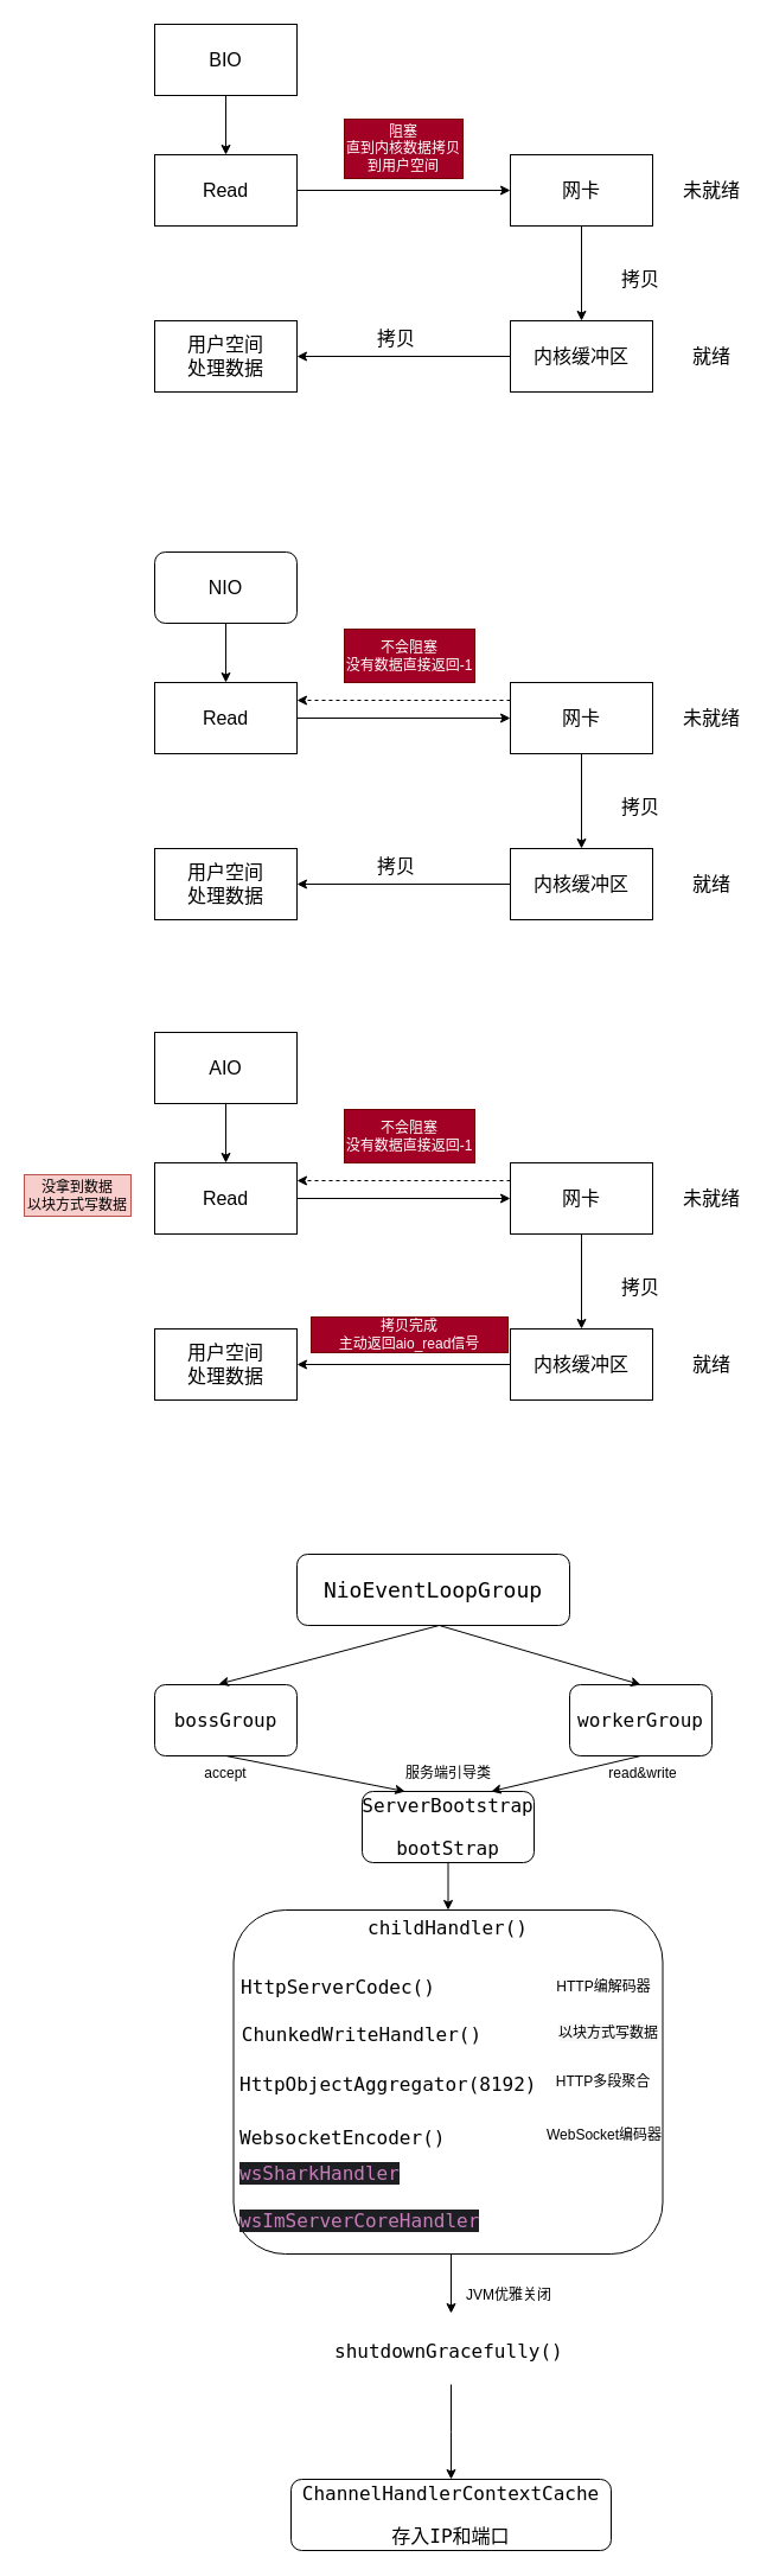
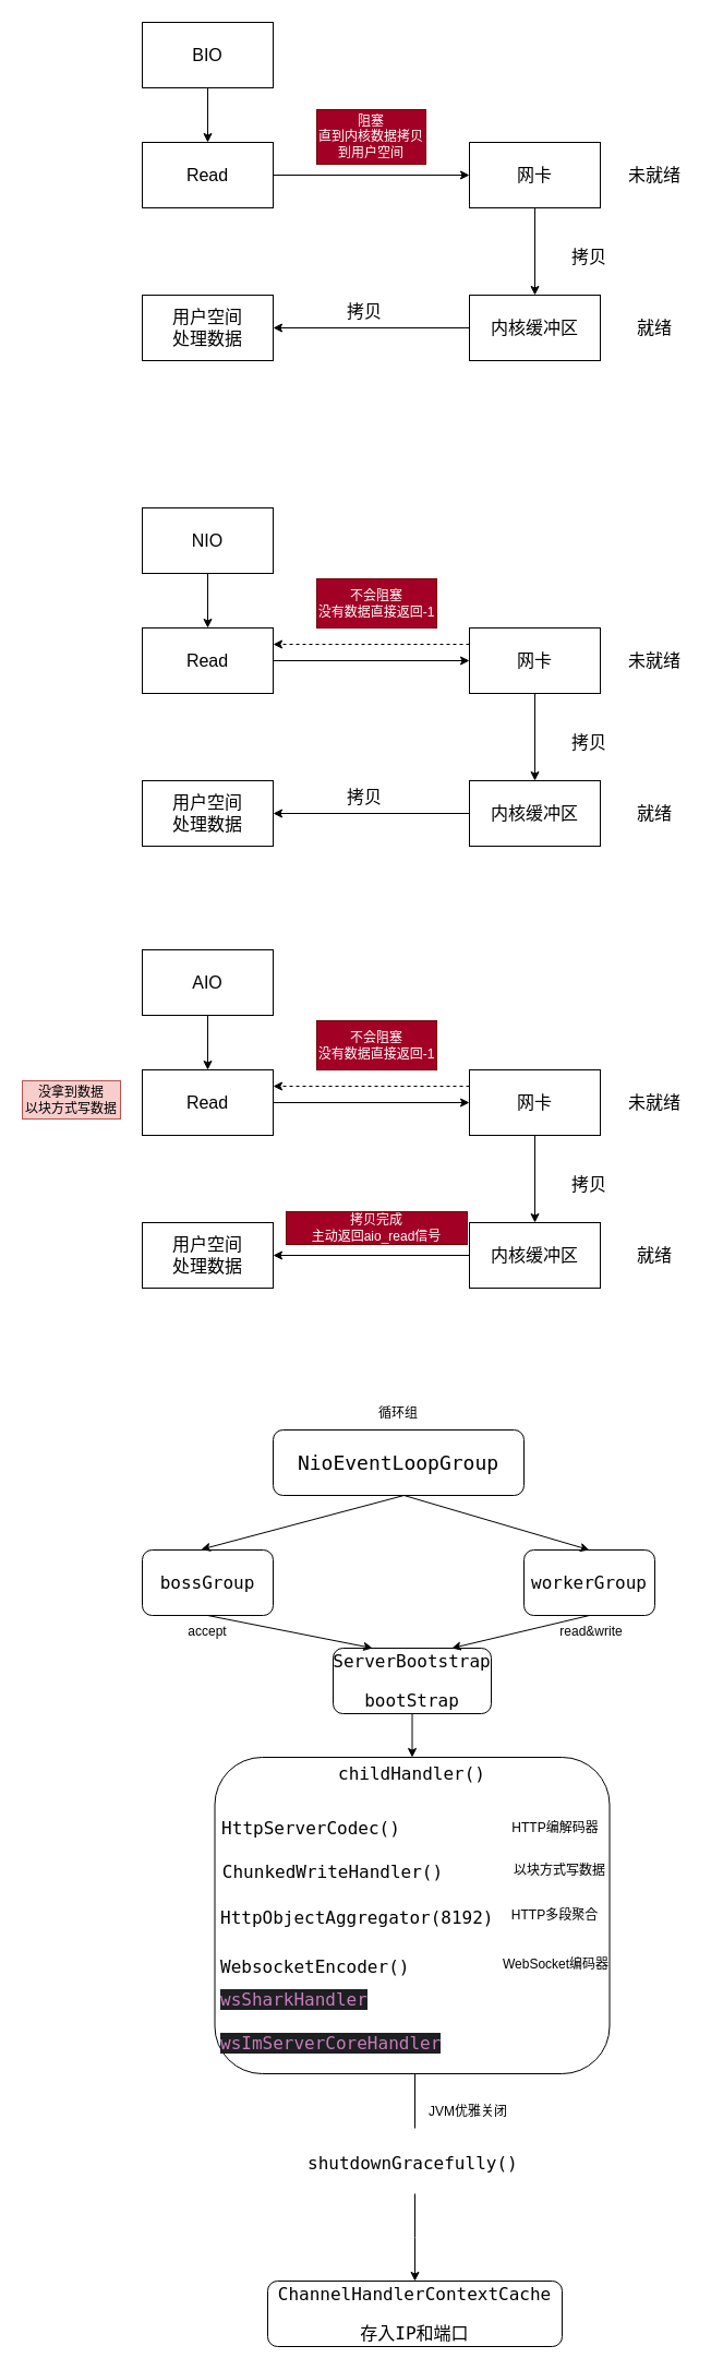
- <mxCell id="17" value="NIO" style="whiteSpace=wrap;html=1;fontSize=16;rounded=1;" vertex="1" parent="1"><mxGeometry x="130" y="465" width="120" height="60" as="geometry" /></mxCell>
+ <mxCell id="17" value="NIO" style="rounded=0;whiteSpace=wrap;html=1;fontSize=16;" vertex="1" parent="1"><mxGeometry x="130" y="465" width="120" height="60" as="geometry" /></mxCell>
+ <mxCell id="48" value="循环组" style="text;html=1;align=center;verticalAlign=middle;whiteSpace=wrap;rounded=0;" vertex="1" parent="1"><mxGeometry x="335" y="1280" width="60" height="30" as="geometry" /></mxCell>
- <mxCell id="59" value="服务端引导类" style="text;html=1;align=center;verticalAlign=middle;whiteSpace=wrap;rounded=0;" vertex="1" parent="1"><mxGeometry x="336.5" y="1480" width="82" height="30" as="geometry" /></mxCell>
- <mxCell id="67" style="edgeStyle=orthogonalEdgeStyle;rounded=0;orthogonalLoop=1;jettySize=auto;html=1;exitX=0.75;exitY=1;exitDx=0;exitDy=0;entryX=0.5;entryY=0;entryDx=0;entryDy=0;" edge="1" parent="1" source="68" target="74"><mxGeometry relative="1" as="geometry" /></mxCell>
+ <mxCell id="67" style="edgeStyle=orthogonalEdgeStyle;rounded=0;orthogonalLoop=1;jettySize=auto;html=1;exitX=0.75;exitY=1;exitDx=0;exitDy=0;entryX=0.5;entryY=0;entryDx=0;entryDy=0;endArrow=none;" edge="1" parent="1" source="68" target="74"><mxGeometry relative="1" as="geometry" /></mxCell>
